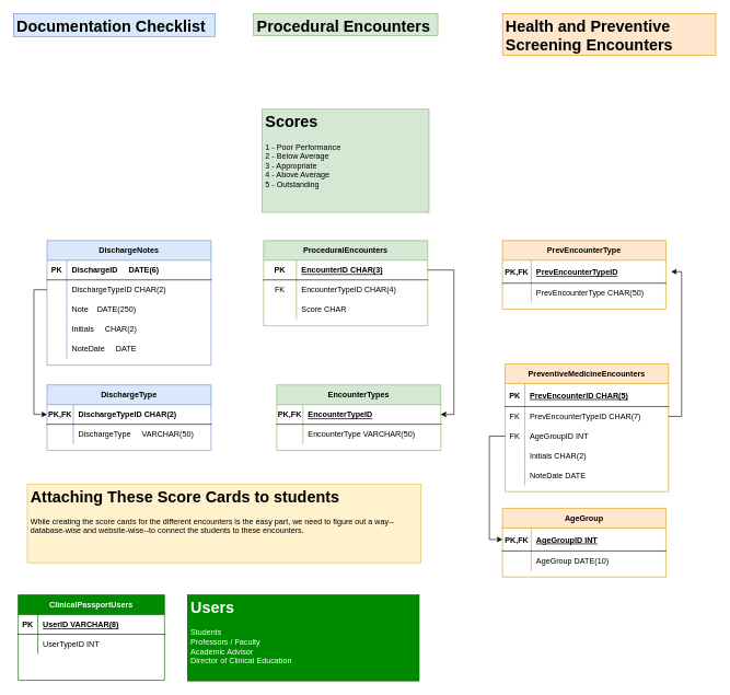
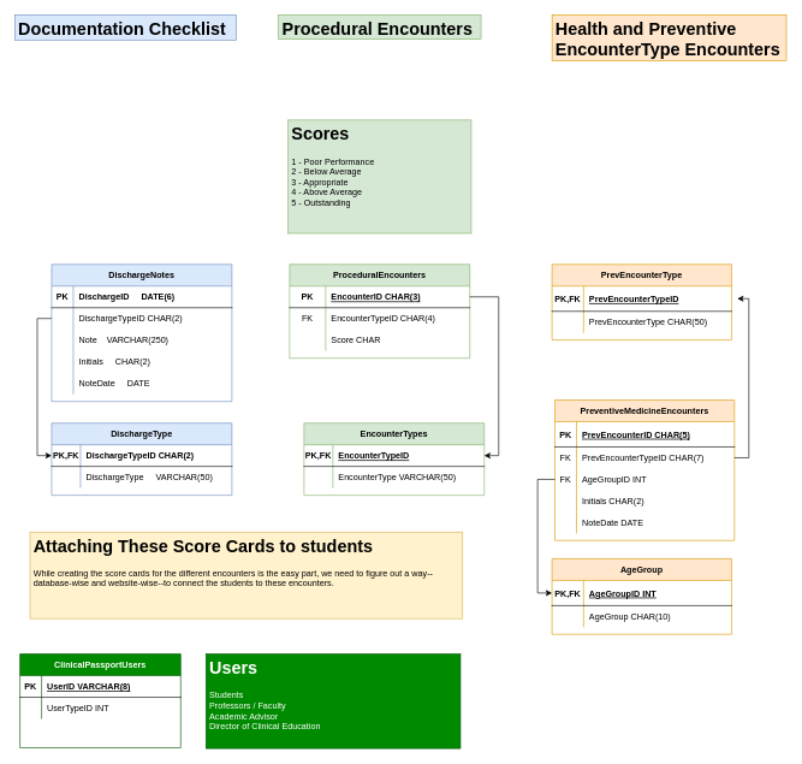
- <mxCell id="90" value="&lt;h1&gt;Health and Preventive Screening Encounters&lt;/h1&gt;" style="text;html=1;strokeColor=#d79b00;fillColor=#ffe6cc;spacing=5;spacingTop=-20;whiteSpace=wrap;overflow=hidden;rounded=0;hachureGap=4;pointerEvents=0;" vertex="1" parent="1"><mxGeometry x="765" y="20" width="325" height="64" as="geometry" /></mxCell>
+ <mxCell id="90" value="&lt;h1&gt;Health and Preventive EncounterType Encounters&lt;/h1&gt;" style="text;html=1;strokeColor=#d79b00;fillColor=#ffe6cc;spacing=5;spacingTop=-20;whiteSpace=wrap;overflow=hidden;rounded=0;hachureGap=4;pointerEvents=0;" vertex="1" parent="1"><mxGeometry x="765" y="20" width="325" height="64" as="geometry" /></mxCell>
- <mxCell id="28" value="Note    DATE(250)" style="shape=partialRectangle;overflow=hidden;connectable=0;fillColor=none;top=0;left=0;bottom=0;right=0;align=left;spacingLeft=6;" vertex="1" parent="26"><mxGeometry x="30" width="220" height="30" as="geometry"><mxRectangle width="220" height="30" as="alternateBounds" /></mxGeometry></mxCell>
+ <mxCell id="28" value="Note    VARCHAR(250)" style="shape=partialRectangle;overflow=hidden;connectable=0;fillColor=none;top=0;left=0;bottom=0;right=0;align=left;spacingLeft=6;" vertex="1" parent="26"><mxGeometry x="30" width="220" height="30" as="geometry"><mxRectangle width="220" height="30" as="alternateBounds" /></mxGeometry></mxCell>
- <mxCell id="66" value="AgeGroup DATE(10)" style="shape=partialRectangle;connectable=0;fillColor=none;top=0;left=0;bottom=0;right=0;align=left;spacingLeft=6;overflow=hidden;" vertex="1" parent="64"><mxGeometry x="43.75" width="205.25" height="30" as="geometry"><mxRectangle width="205.25" height="30" as="alternateBounds" /></mxGeometry></mxCell>
+ <mxCell id="66" value="AgeGroup CHAR(10)" style="shape=partialRectangle;connectable=0;fillColor=none;top=0;left=0;bottom=0;right=0;align=left;spacingLeft=6;overflow=hidden;" vertex="1" parent="64"><mxGeometry x="43.75" width="205.25" height="30" as="geometry"><mxRectangle width="205.25" height="30" as="alternateBounds" /></mxGeometry></mxCell>
